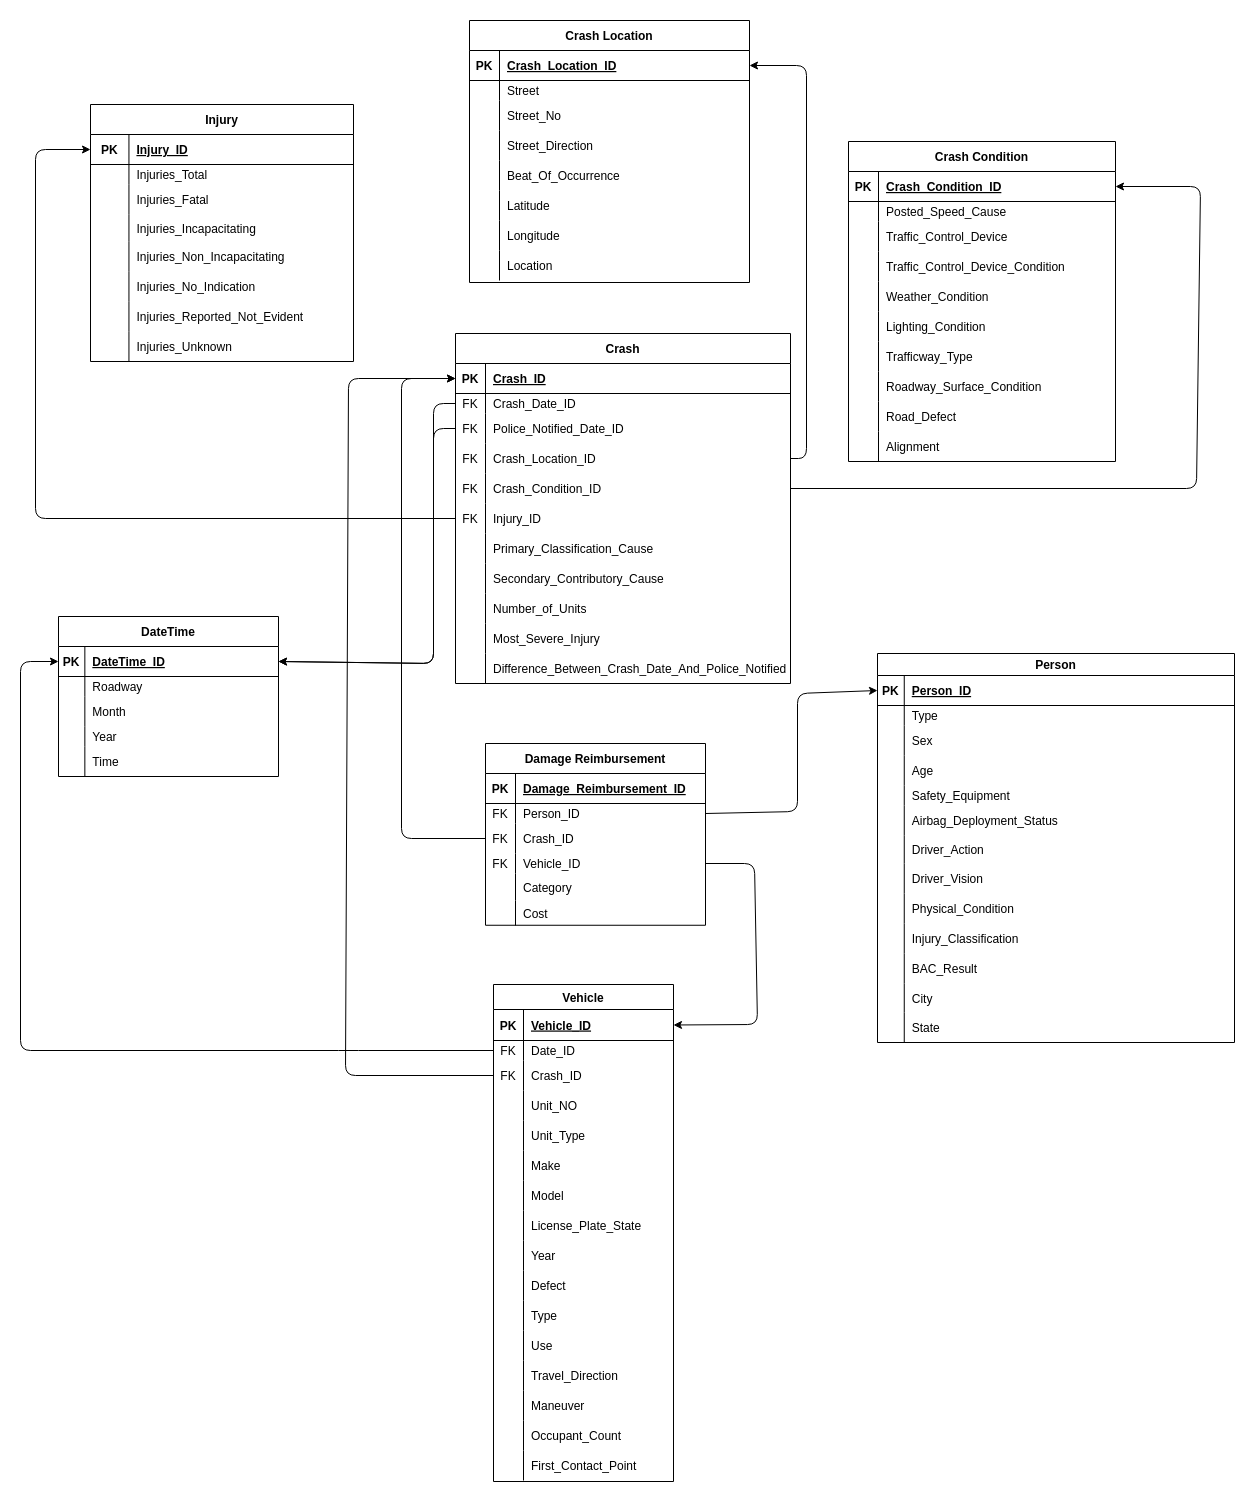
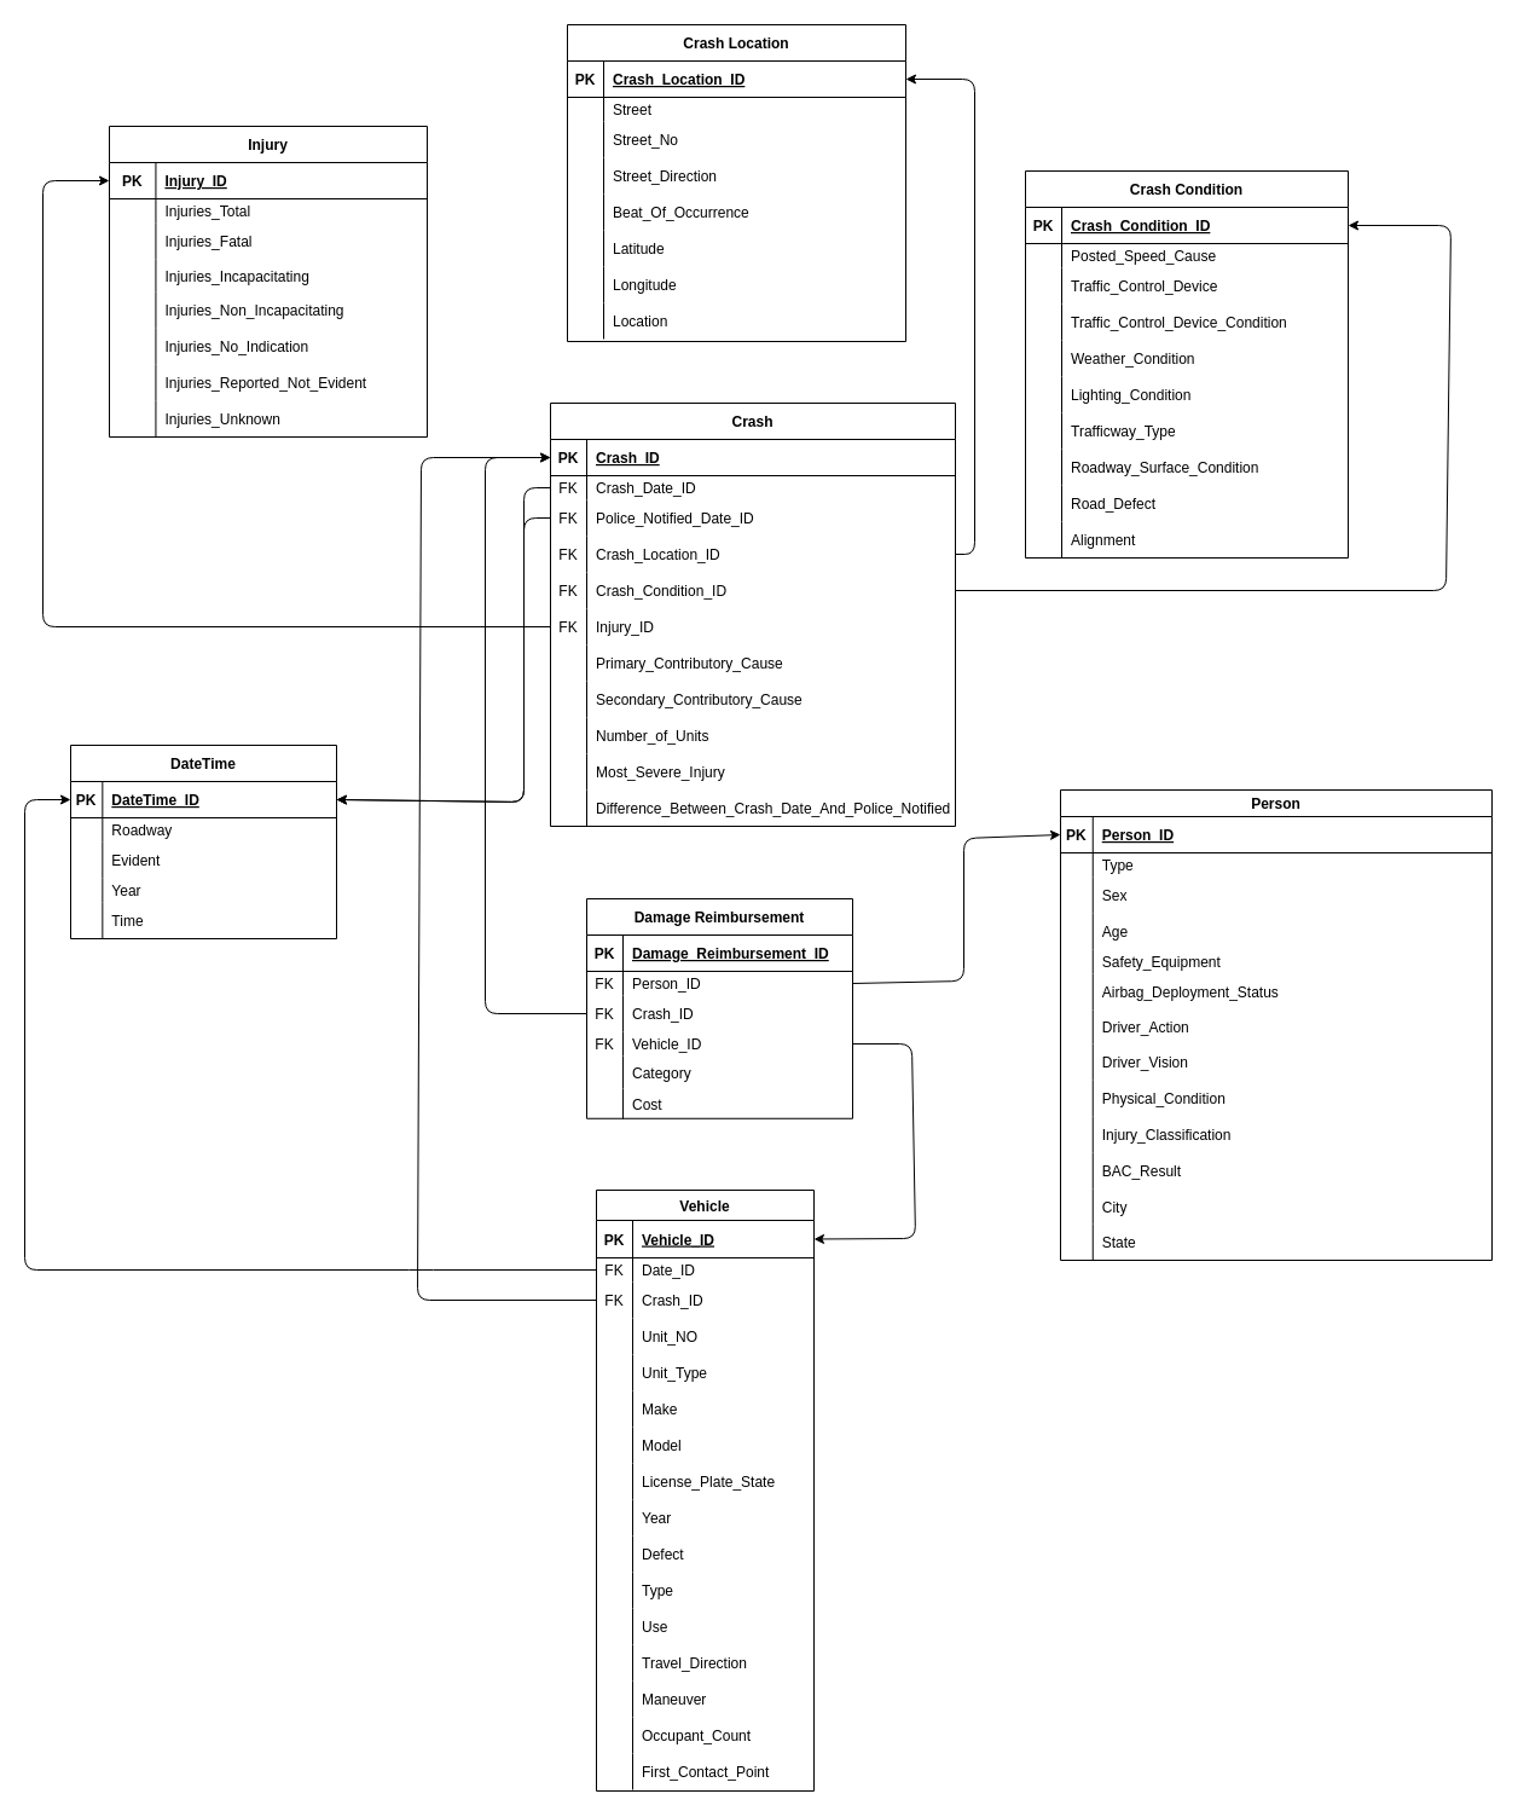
- <mxCell id="162" value="Primary_Classification_Cause" style="shape=partialRectangle;connectable=0;fillColor=none;top=0;left=0;bottom=0;right=0;align=left;spacingLeft=6;overflow=hidden;" parent="160" vertex="1"><mxGeometry x="30" width="305" height="30" as="geometry"><mxRectangle width="305" height="30" as="alternateBounds" /></mxGeometry></mxCell>
+ <mxCell id="162" value="Primary_Contributory_Cause" style="shape=partialRectangle;connectable=0;fillColor=none;top=0;left=0;bottom=0;right=0;align=left;spacingLeft=6;overflow=hidden;" parent="160" vertex="1"><mxGeometry x="30" width="305" height="30" as="geometry"><mxRectangle width="305" height="30" as="alternateBounds" /></mxGeometry></mxCell>
- <mxCell id="209" value="Month" style="shape=partialRectangle;connectable=0;fillColor=none;top=0;left=0;bottom=0;right=0;align=left;spacingLeft=6;overflow=hidden;" parent="207" vertex="1"><mxGeometry x="26.346" width="193.654" height="30" as="geometry"><mxRectangle width="193.654" height="30" as="alternateBounds" /></mxGeometry></mxCell>
+ <mxCell id="209" value="Evident" style="shape=partialRectangle;connectable=0;fillColor=none;top=0;left=0;bottom=0;right=0;align=left;spacingLeft=6;overflow=hidden;" parent="207" vertex="1"><mxGeometry x="26.346" width="193.654" height="30" as="geometry"><mxRectangle width="193.654" height="30" as="alternateBounds" /></mxGeometry></mxCell>
